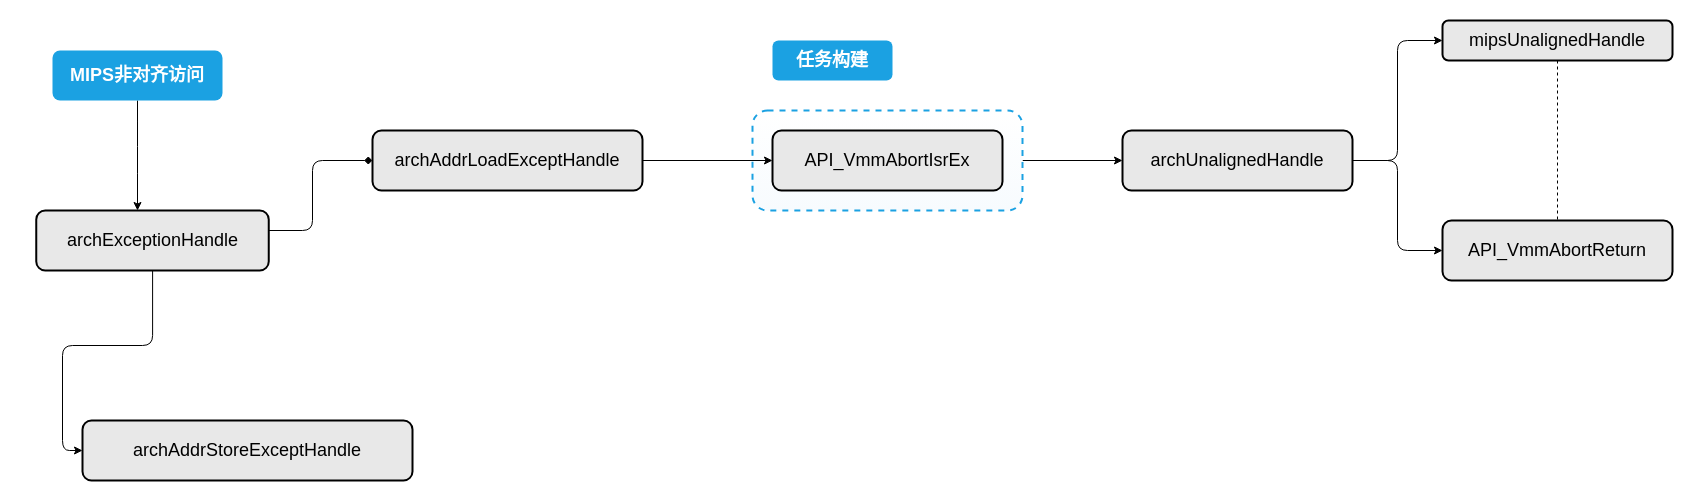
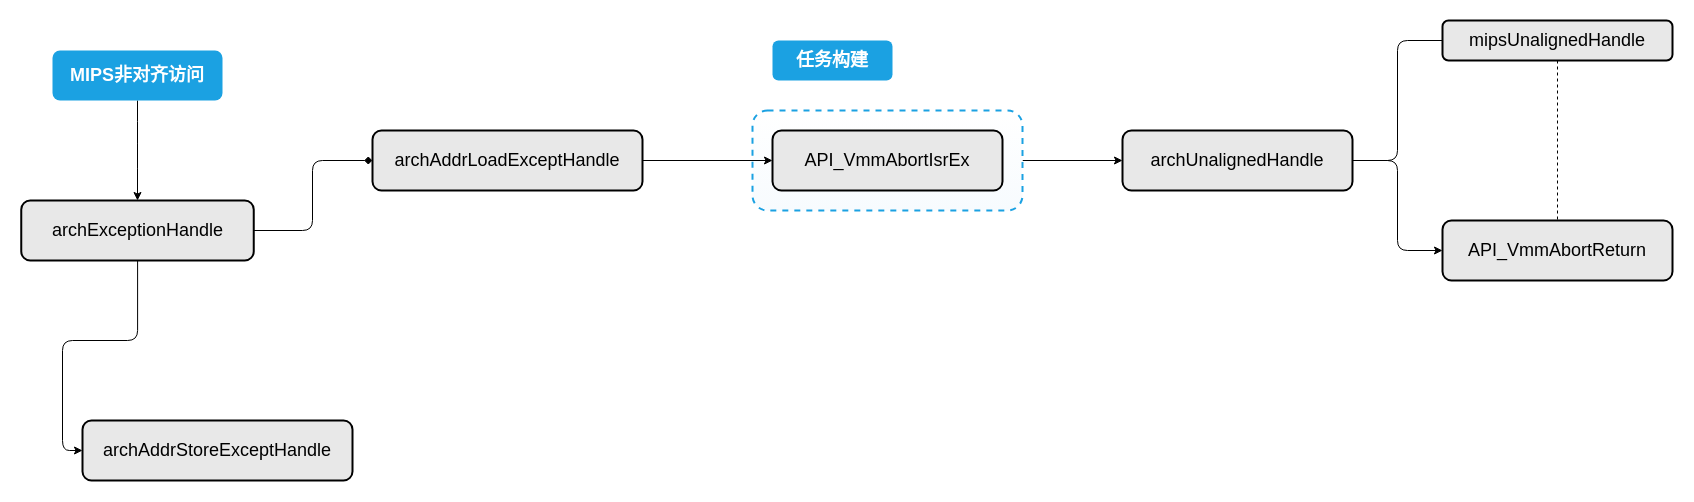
- <mxCell id="14" style="edgeStyle=orthogonalEdgeStyle;rounded=1;orthogonalLoop=1;jettySize=auto;html=1;entryX=0;entryY=0.5;entryDx=0;entryDy=0;" edge="1" parent="1" source="16" target="18"><mxGeometry relative="1" as="geometry" /></mxCell>
+ <mxCell id="14" style="edgeStyle=orthogonalEdgeStyle;rounded=1;orthogonalLoop=1;jettySize=auto;html=1;entryX=0;entryY=0.5;entryDx=0;entryDy=0;endArrow=none;" edge="1" parent="1" source="16" target="18"><mxGeometry relative="1" as="geometry" /></mxCell>
- <mxCell id="8" value="&lt;font style=&quot;font-size: 18px&quot;&gt;archExceptionHandle&lt;/font&gt;" style="whiteSpace=wrap;html=1;rounded=1;fillColor=#e8e8e8;strokeWidth=2;" vertex="1" parent="1"><mxGeometry x="35.75" y="210" width="232.5" height="60" as="geometry" /></mxCell>
+ <mxCell id="8" value="&lt;font style=&quot;font-size: 18px&quot;&gt;archExceptionHandle&lt;/font&gt;" style="whiteSpace=wrap;html=1;rounded=1;fillColor=#e8e8e8;strokeWidth=2;" vertex="1" parent="1"><mxGeometry x="20.75" y="200" width="232.5" height="60" as="geometry" /></mxCell>
- <mxCell id="11" value="&lt;div style=&quot;text-align: left&quot;&gt;&lt;span style=&quot;font-size: 18px&quot;&gt;archAddrStoreExceptHandle&lt;/span&gt;&lt;/div&gt;" style="whiteSpace=wrap;html=1;rounded=1;fillColor=#E8E8E8;strokeWidth=2;" vertex="1" parent="1"><mxGeometry x="82" y="420" width="330" height="60" as="geometry" /></mxCell>
+ <mxCell id="11" value="&lt;div style=&quot;text-align: left&quot;&gt;&lt;span style=&quot;font-size: 18px&quot;&gt;archAddrStoreExceptHandle&lt;/span&gt;&lt;/div&gt;" style="whiteSpace=wrap;html=1;rounded=1;fillColor=#E8E8E8;strokeWidth=2;" vertex="1" parent="1"><mxGeometry x="82" y="420" width="270" height="60" as="geometry" /></mxCell>
